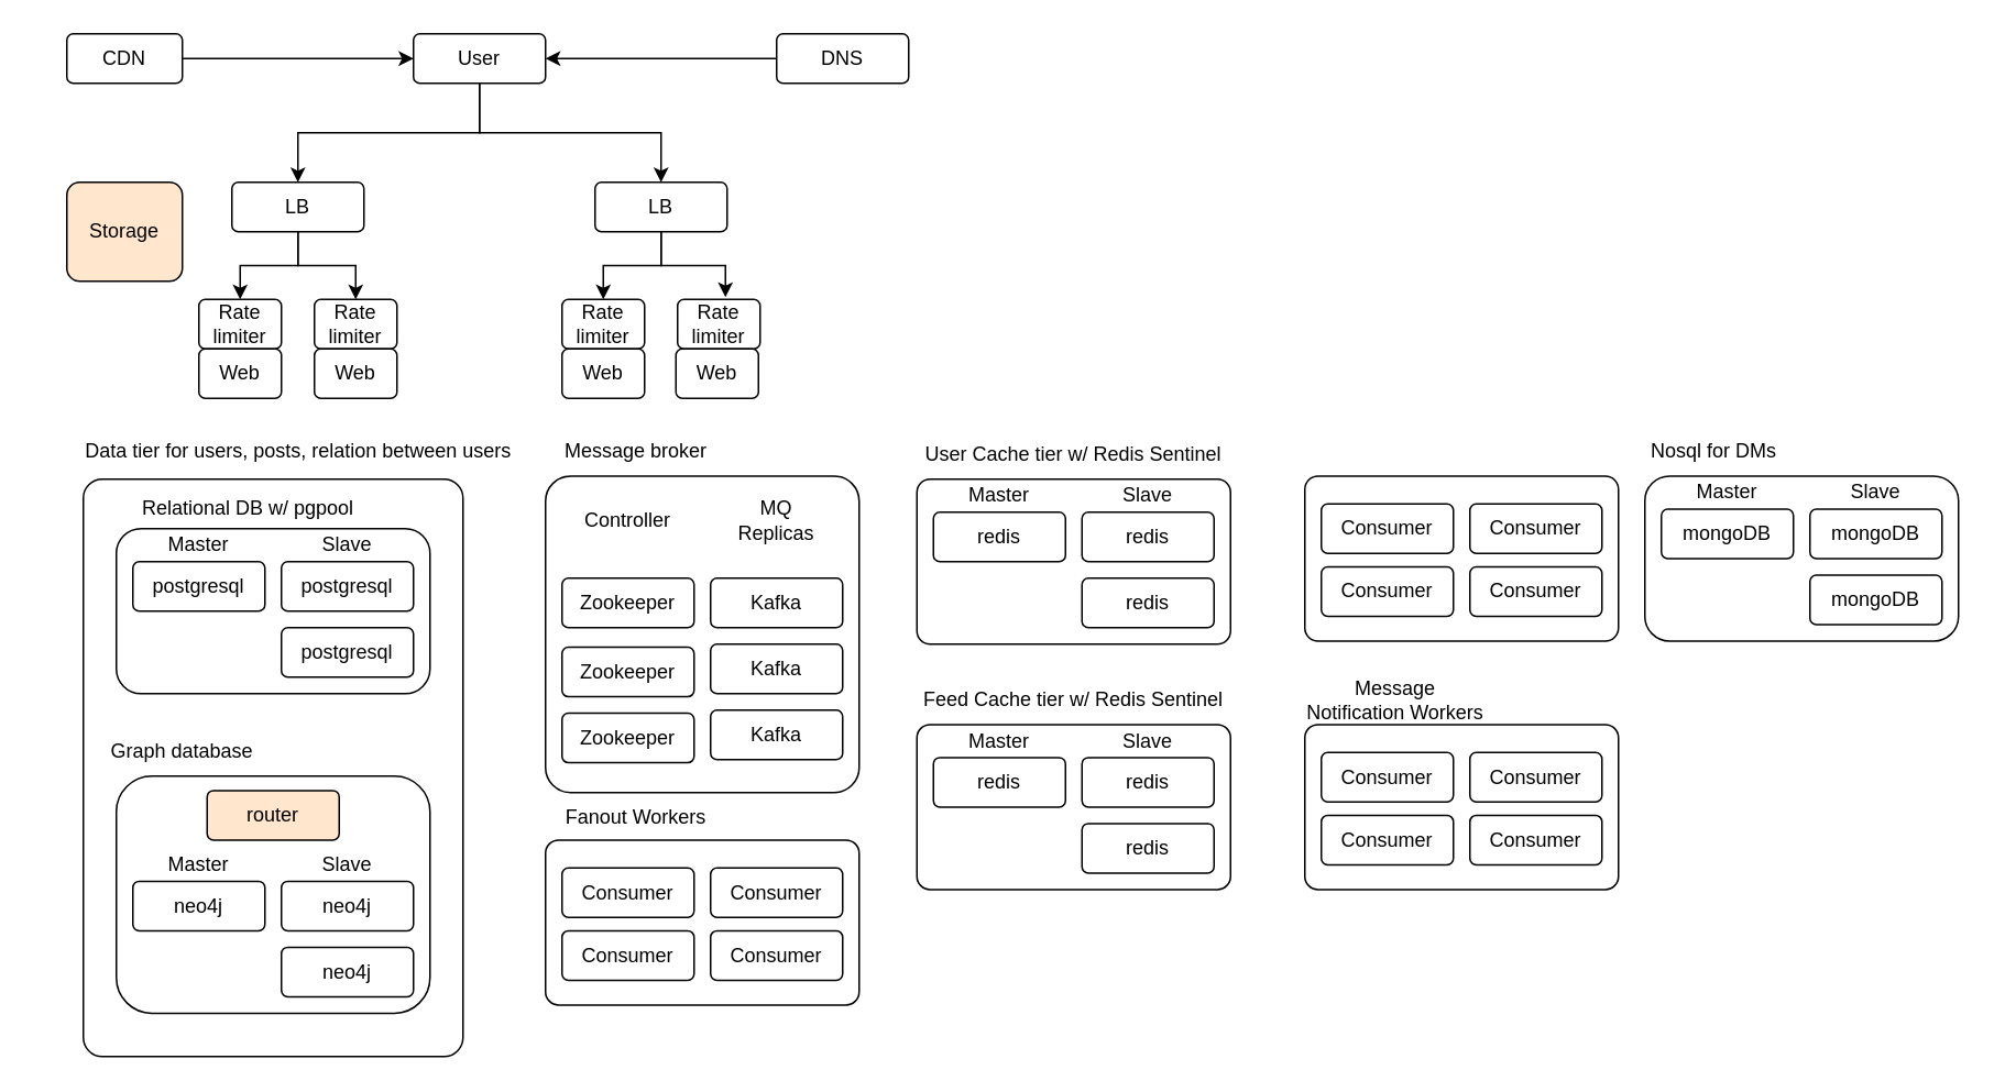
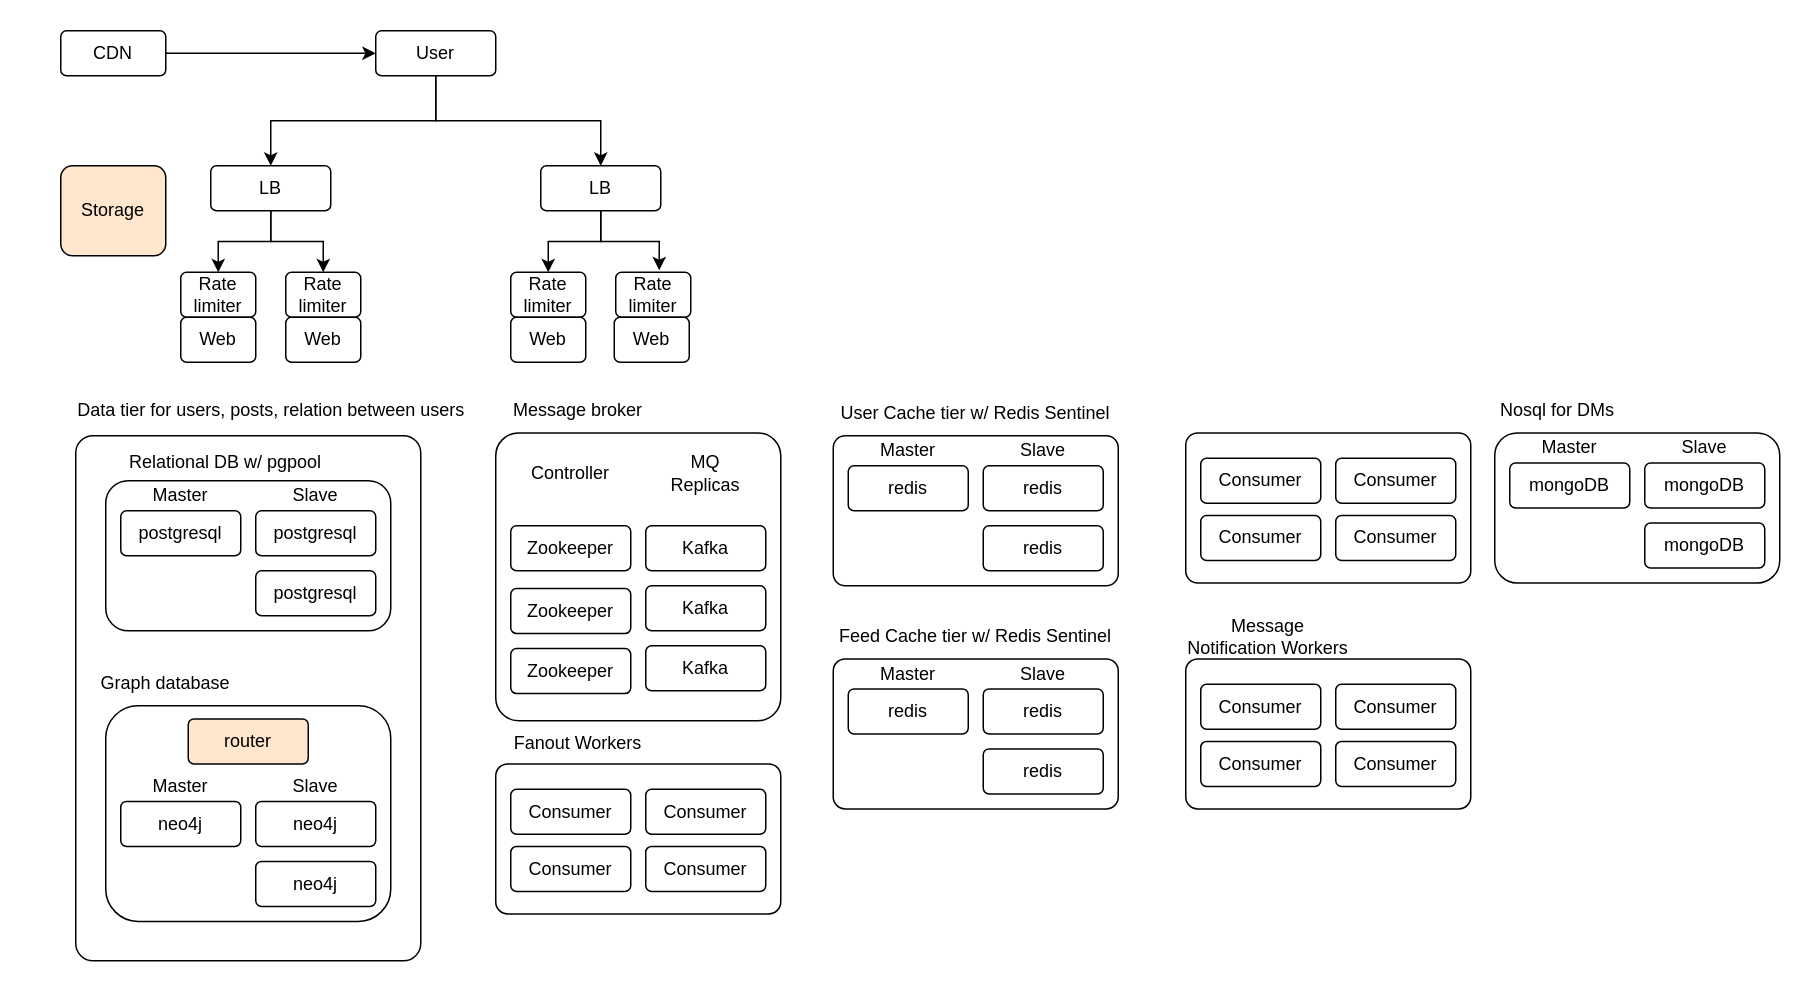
- <mxCell id="15" style="edgeStyle=orthogonalEdgeStyle;rounded=0;orthogonalLoop=1;jettySize=auto;html=1;exitX=0;exitY=0.5;exitDx=0;exitDy=0;entryX=1;entryY=0.5;entryDx=0;entryDy=0;" edge="1" parent="1" source="16" target="9"><mxGeometry relative="1" as="geometry" /></mxCell>
- <mxCell id="16" value="DNS" style="rounded=1;whiteSpace=wrap;html=1;arcSize=13;" vertex="1" parent="1"><mxGeometry x="470" y="20" width="80" height="30" as="geometry" /></mxCell>
